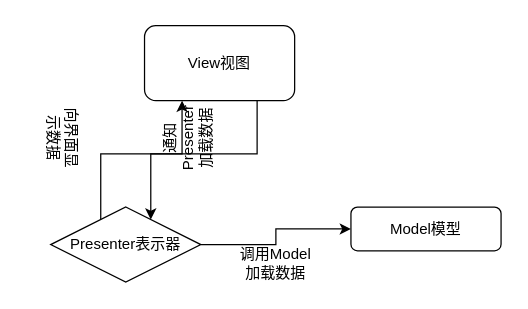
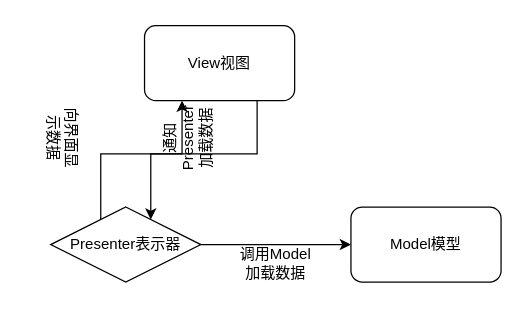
- <mxCell id="7" value="Model模型" style="rounded=1;whiteSpace=wrap;html=1;" vertex="1" parent="1"><mxGeometry x="280" y="165" width="120" height="35" as="geometry" /></mxCell>
+ <mxCell id="7" value="Model模型" style="rounded=1;whiteSpace=wrap;html=1;" vertex="1" parent="1"><mxGeometry x="280" y="165" width="120" height="60" as="geometry" /></mxCell>
